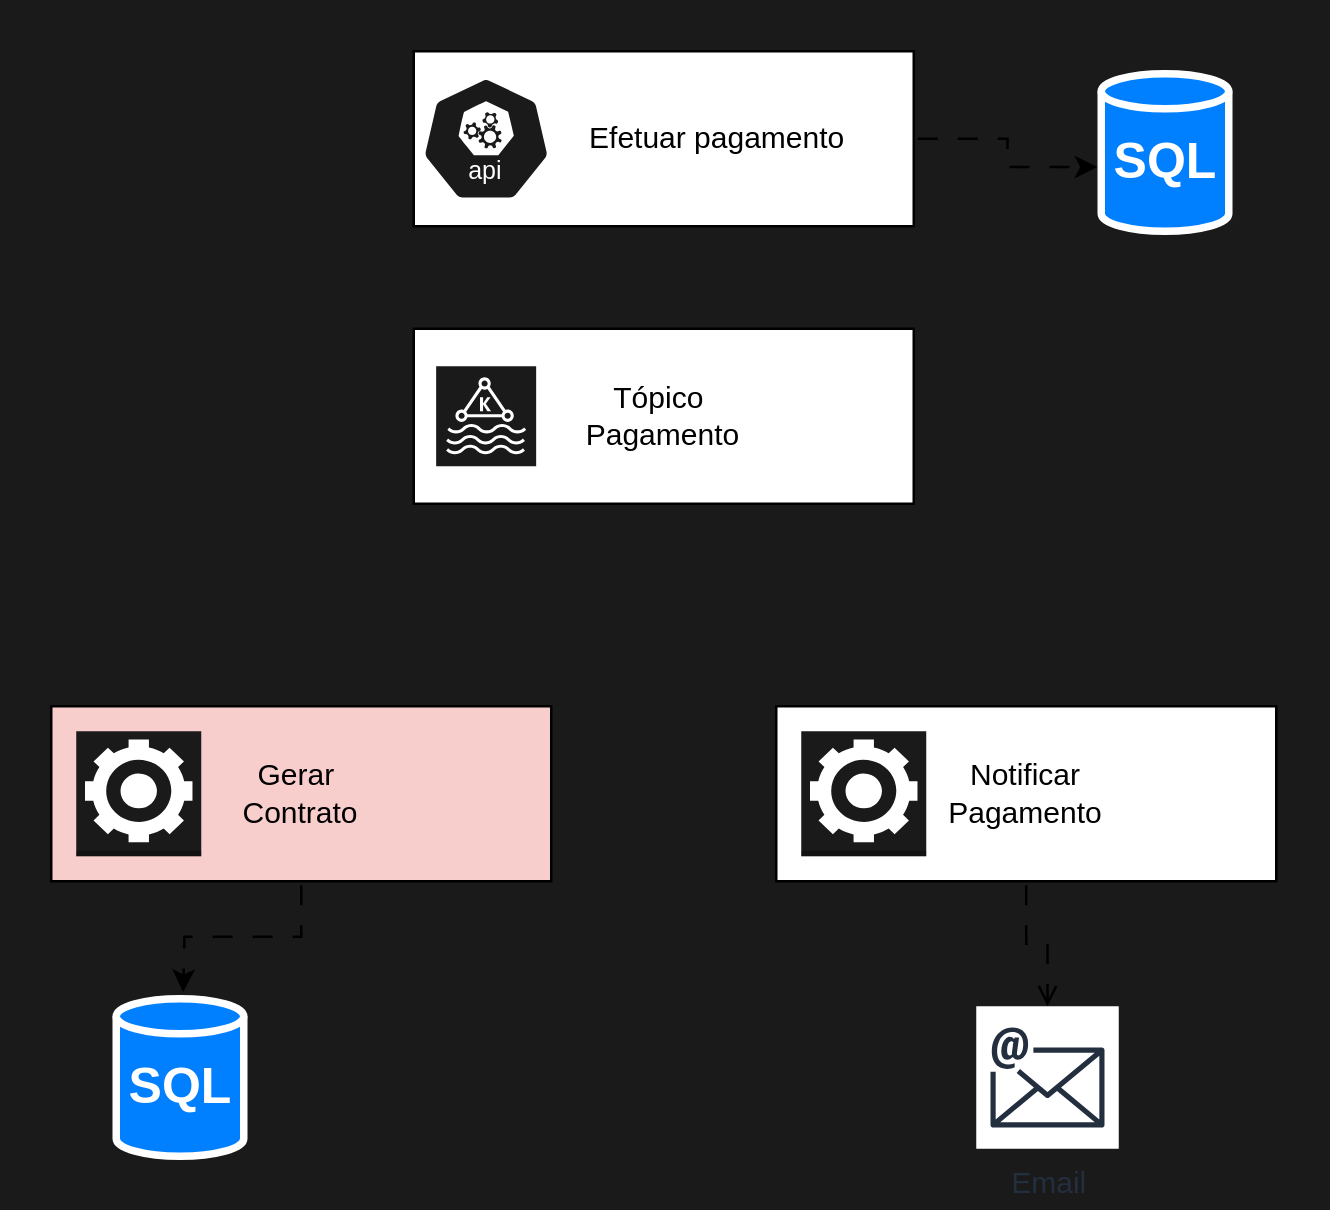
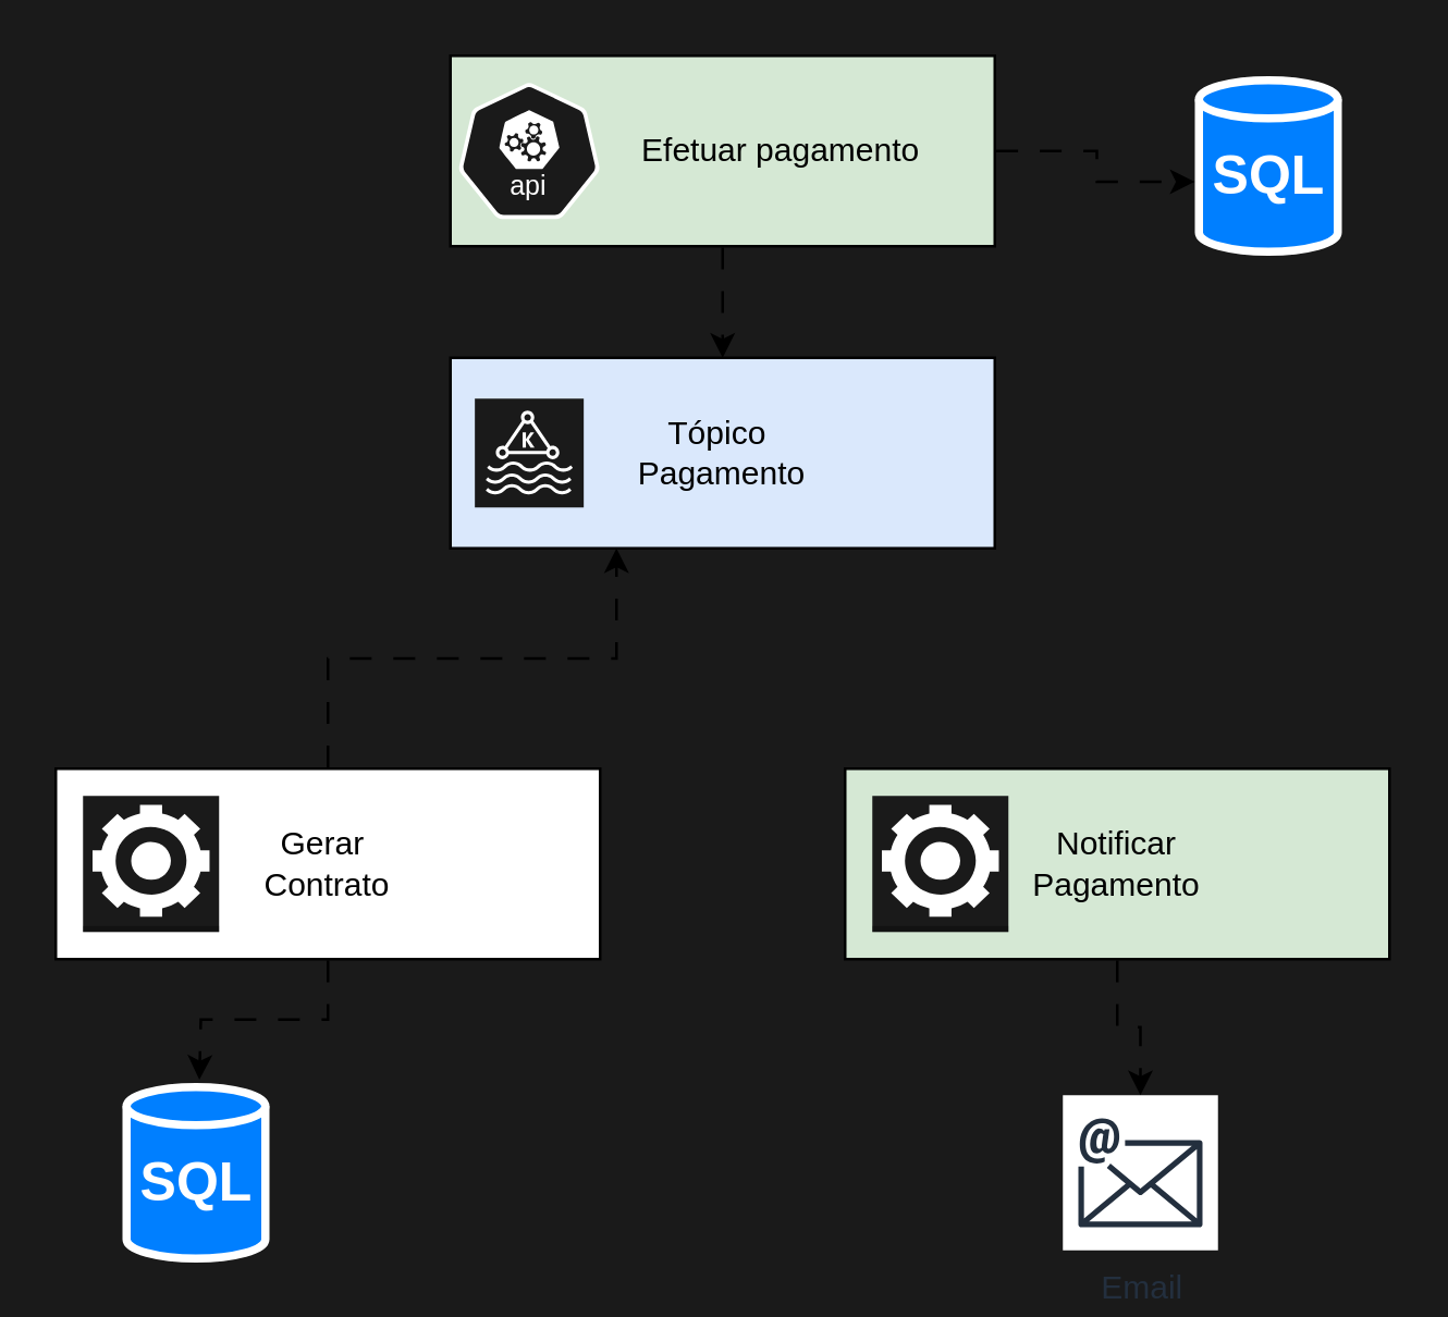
- <mxCell id="3" value="&amp;nbsp; &amp;nbsp; &amp;nbsp; &amp;nbsp; &amp;nbsp; &amp;nbsp; &amp;nbsp;Efetuar pagamento" style="rounded=0;whiteSpace=wrap;html=1;" parent="1" vertex="1"><mxGeometry x="165" y="20" width="200" height="70" as="geometry" /></mxCell>
+ <mxCell id="3" value="&amp;nbsp; &amp;nbsp; &amp;nbsp; &amp;nbsp; &amp;nbsp; &amp;nbsp; &amp;nbsp;Efetuar pagamento" style="rounded=0;whiteSpace=wrap;html=1;fillColor=#d5e8d4;" parent="1" vertex="1"><mxGeometry x="165" y="20" width="200" height="70" as="geometry" /></mxCell>
+ <mxCell id="2" style="edgeStyle=orthogonalEdgeStyle;rounded=0;orthogonalLoop=1;jettySize=auto;html=1;entryX=0.5;entryY=0;entryDx=0;entryDy=0;flowAnimation=1;" parent="1" source="3" target="7" edge="1"><mxGeometry relative="1" as="geometry" /></mxCell>
- <mxCell id="7" value="Tópico&amp;nbsp;&lt;div&gt;Pagamento&lt;/div&gt;" style="rounded=0;whiteSpace=wrap;html=1;" parent="1" vertex="1"><mxGeometry x="165" y="131" width="200" height="70" as="geometry" /></mxCell>
+ <mxCell id="7" value="Tópico&amp;nbsp;&lt;div&gt;Pagamento&lt;/div&gt;" style="rounded=0;whiteSpace=wrap;html=1;fillColor=#dae8fc;" parent="1" vertex="1"><mxGeometry x="165" y="131" width="200" height="70" as="geometry" /></mxCell>
+ <mxCell id="14" style="edgeStyle=orthogonalEdgeStyle;rounded=0;orthogonalLoop=1;jettySize=auto;html=1;entryX=0.305;entryY=1;entryDx=0;entryDy=0;entryPerimeter=0;flowAnimation=1;" parent="1" source="8" target="7" edge="1"><mxGeometry relative="1" as="geometry" /></mxCell>
- <mxCell id="8" value="Gerar&amp;nbsp;&lt;div&gt;Contrato&lt;/div&gt;" style="rounded=0;whiteSpace=wrap;html=1;fillColor=#f8cecc;" parent="1" vertex="1"><mxGeometry x="20" y="282" width="200" height="70" as="geometry" /></mxCell>
+ <mxCell id="8" value="Gerar&amp;nbsp;&lt;div&gt;Contrato&lt;/div&gt;" style="rounded=0;whiteSpace=wrap;html=1;" parent="1" vertex="1"><mxGeometry x="20" y="282" width="200" height="70" as="geometry" /></mxCell>
- <mxCell id="10" value="Notificar&lt;div&gt;Pagamento&lt;/div&gt;" style="rounded=0;whiteSpace=wrap;html=1;" parent="1" vertex="1"><mxGeometry x="310" y="282" width="200" height="70" as="geometry" /></mxCell>
+ <mxCell id="10" value="Notificar&lt;div&gt;Pagamento&lt;/div&gt;" style="rounded=0;whiteSpace=wrap;html=1;fillColor=#d5e8d4;" parent="1" vertex="1"><mxGeometry x="310" y="282" width="200" height="70" as="geometry" /></mxCell>
- <mxCell id="9" style="edgeStyle=orthogonalEdgeStyle;rounded=0;orthogonalLoop=1;jettySize=auto;html=1;flowAnimation=1;endArrow=open;" parent="1" source="10" target="13" edge="1"><mxGeometry relative="1" as="geometry" /></mxCell>
+ <mxCell id="9" style="edgeStyle=orthogonalEdgeStyle;rounded=0;orthogonalLoop=1;jettySize=auto;html=1;flowAnimation=1;" parent="1" source="10" target="13" edge="1"><mxGeometry relative="1" as="geometry" /></mxCell>
